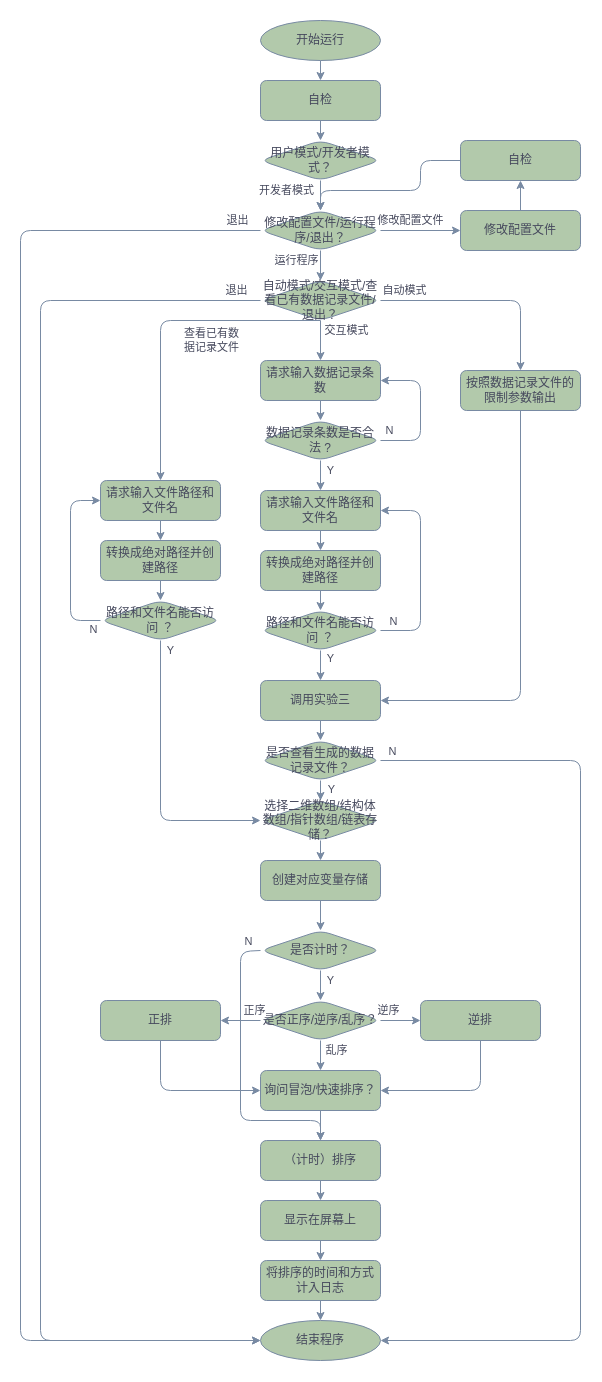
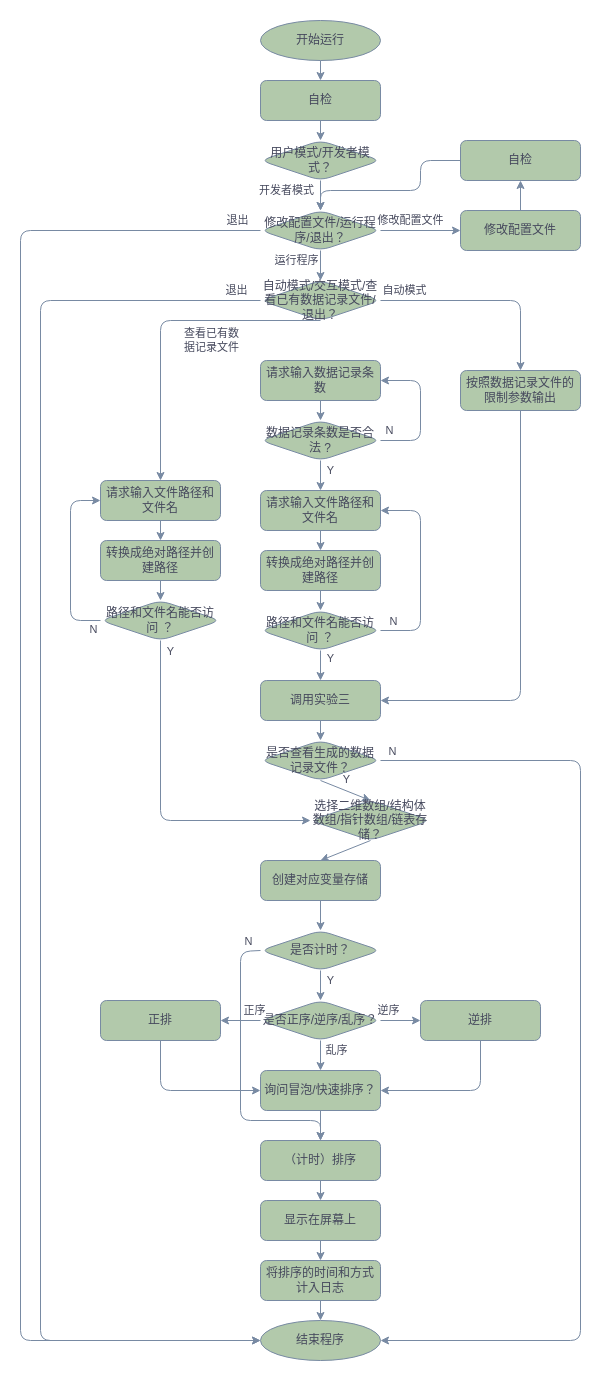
- <mxCell id="11" value="交互模式" style="endArrow=classic;html=1;rounded=1;exitX=0.5;exitY=1;exitDx=0;exitDy=0;entryX=0.5;entryY=0;entryDx=0;entryDy=0;strokeColor=#788AA3;fontColor=#46495D;" parent="1" source="8" target="16" edge="1"><mxGeometry x="-0.5" y="26" width="50" height="50" relative="1" as="geometry"><mxPoint x="324" y="340" as="sourcePoint" /><mxPoint x="334" y="360" as="targetPoint" /><mxPoint as="offset" /></mxGeometry></mxCell>
- <mxCell id="51" value="选择二维数组/结构体数组/指针数组/链表存储？" style="rhombus;whiteSpace=wrap;html=1;rounded=1;fillColor=#B2C9AB;strokeColor=#788AA3;fontColor=#46495D;" parent="1" vertex="1"><mxGeometry x="260" y="800" width="120" height="40" as="geometry" /></mxCell>
+ <mxCell id="51" value="选择二维数组/结构体数组/指针数组/链表存储？" style="rhombus;whiteSpace=wrap;html=1;rounded=1;fillColor=#B2C9AB;strokeColor=#788AA3;fontColor=#46495D;" parent="1" vertex="1"><mxGeometry x="310" y="800" width="120" height="40" as="geometry" /></mxCell>
